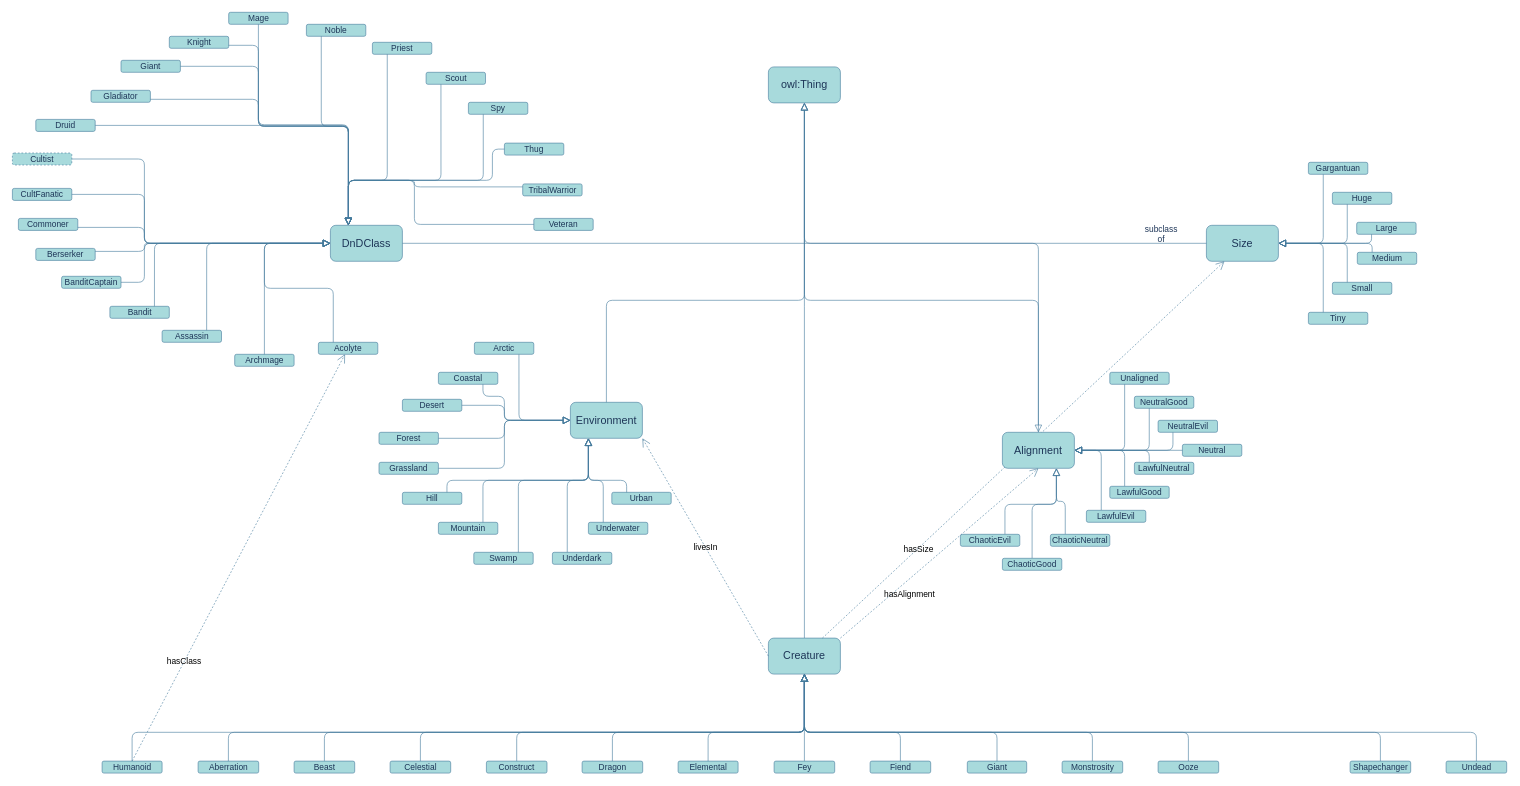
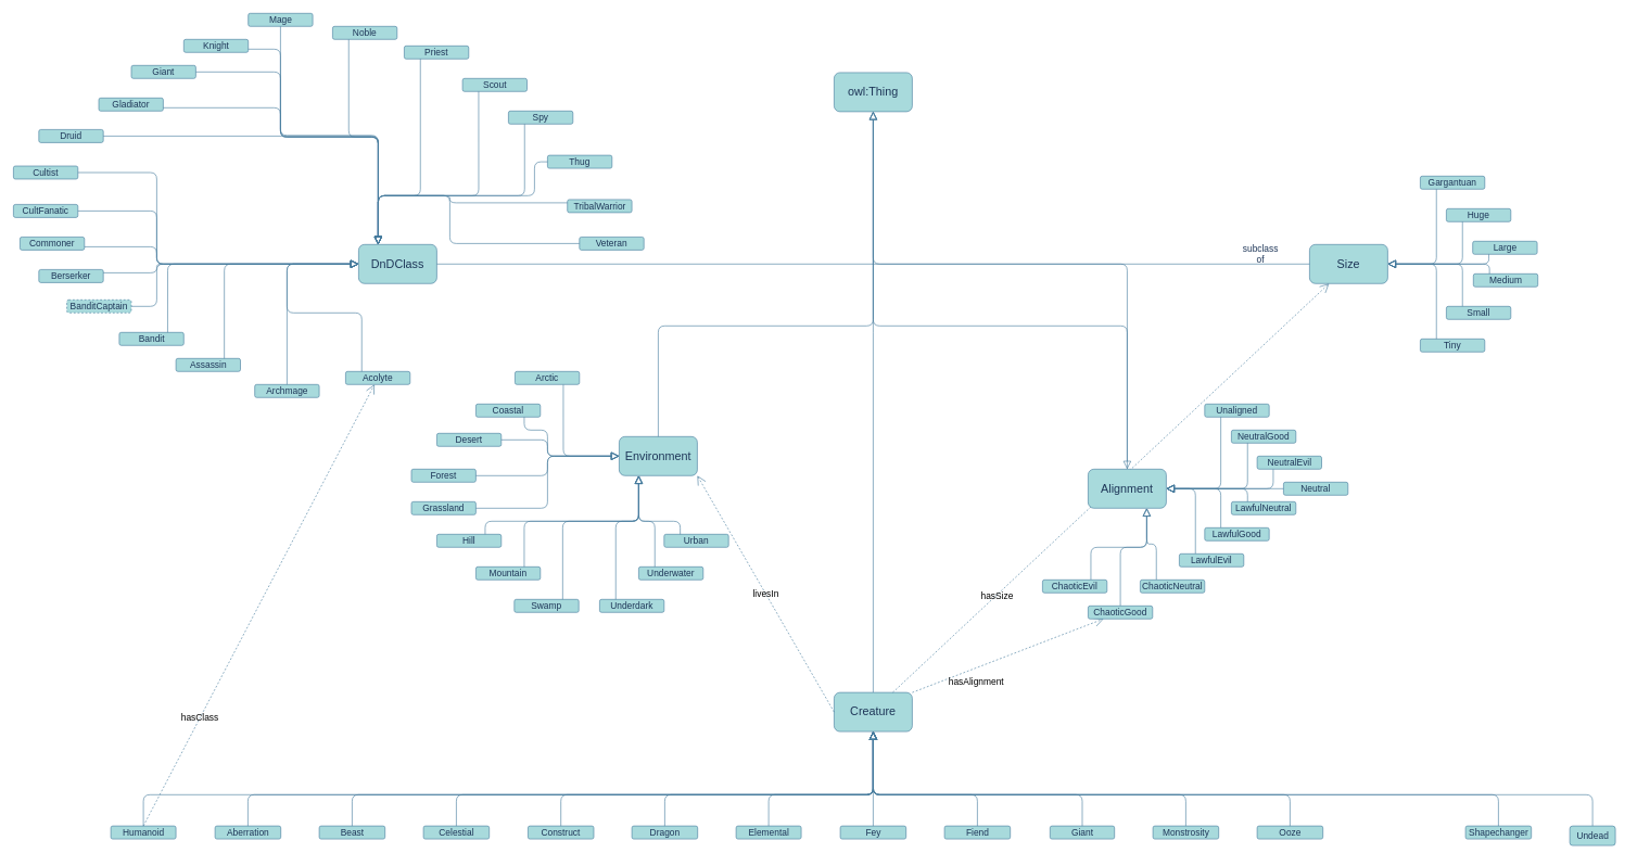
- <mxCell id="107" value="Cultist" style="rounded=1;whiteSpace=wrap;html=1;labelBackgroundColor=none;fillColor=#A8DADC;strokeColor=#457B9D;fontColor=#1D3557;fontSize=14;dashed=1;" parent="1" vertex="1"><mxGeometry x="20" y="254.5" width="99" height="20" as="geometry" /></mxCell>
+ <mxCell id="107" value="Cultist" style="rounded=1;whiteSpace=wrap;html=1;labelBackgroundColor=none;fillColor=#A8DADC;strokeColor=#457B9D;fontColor=#1D3557;fontSize=14;" parent="1" vertex="1"><mxGeometry x="20" y="254.5" width="99" height="20" as="geometry" /></mxCell>
- <mxCell id="104" value="BanditCaptain" style="rounded=1;whiteSpace=wrap;html=1;labelBackgroundColor=none;fillColor=#A8DADC;strokeColor=#457B9D;fontColor=#1D3557;fontSize=14;" parent="1" vertex="1"><mxGeometry x="102" y="460" width="99" height="20" as="geometry" /></mxCell>
+ <mxCell id="104" value="BanditCaptain" style="rounded=1;whiteSpace=wrap;html=1;labelBackgroundColor=none;fillColor=#A8DADC;strokeColor=#457B9D;fontColor=#1D3557;fontSize=14;dashed=1;" parent="1" vertex="1"><mxGeometry x="102" y="460" width="99" height="20" as="geometry" /></mxCell>
- <mxCell id="50" value="hasAlignment" style="endArrow=open;endSize=12;dashed=1;html=1;rounded=1;exitX=1;exitY=0;exitDx=0;exitDy=0;entryX=0.5;entryY=1;entryDx=0;entryDy=0;labelBackgroundColor=none;strokeColor=#457B9D;fontColor=default;fontSize=14;" parent="1" source="7" target="62" edge="1"><mxGeometry x="-0.381" y="-20" width="160" relative="1" as="geometry"><mxPoint x="1290" y="1140" as="sourcePoint" /><mxPoint x="1020" y="740" as="targetPoint" /><mxPoint as="offset" /></mxGeometry></mxCell>
+ <mxCell id="50" value="hasAlignment" style="endArrow=open;endSize=12;dashed=1;html=1;rounded=1;exitX=1;exitY=0;exitDx=0;exitDy=0;labelBackgroundColor=none;strokeColor=#457B9D;fontColor=default;fontSize=14;" parent="1" source="7" target="66" edge="1"><mxGeometry x="-0.381" y="-20" width="160" relative="1" as="geometry"><mxPoint x="1290" y="1140" as="sourcePoint" /><mxPoint x="1020" y="740" as="targetPoint" /><mxPoint as="offset" /></mxGeometry></mxCell>
- <mxCell id="25" value="Undead" style="rounded=1;whiteSpace=wrap;html=1;labelBackgroundColor=none;fillColor=#A8DADC;strokeColor=#457B9D;fontColor=#1D3557;fontSize=14;" parent="1" vertex="1"><mxGeometry x="2409.5" y="1268" width="101" height="20" as="geometry" /></mxCell>
+ <mxCell id="25" value="Undead" style="rounded=1;whiteSpace=wrap;html=1;labelBackgroundColor=none;fillColor=#A8DADC;strokeColor=#457B9D;fontColor=#1D3557;fontSize=14;" parent="1" vertex="1"><mxGeometry x="2409.5" y="1268" width="70" height="30" as="geometry" /></mxCell>
